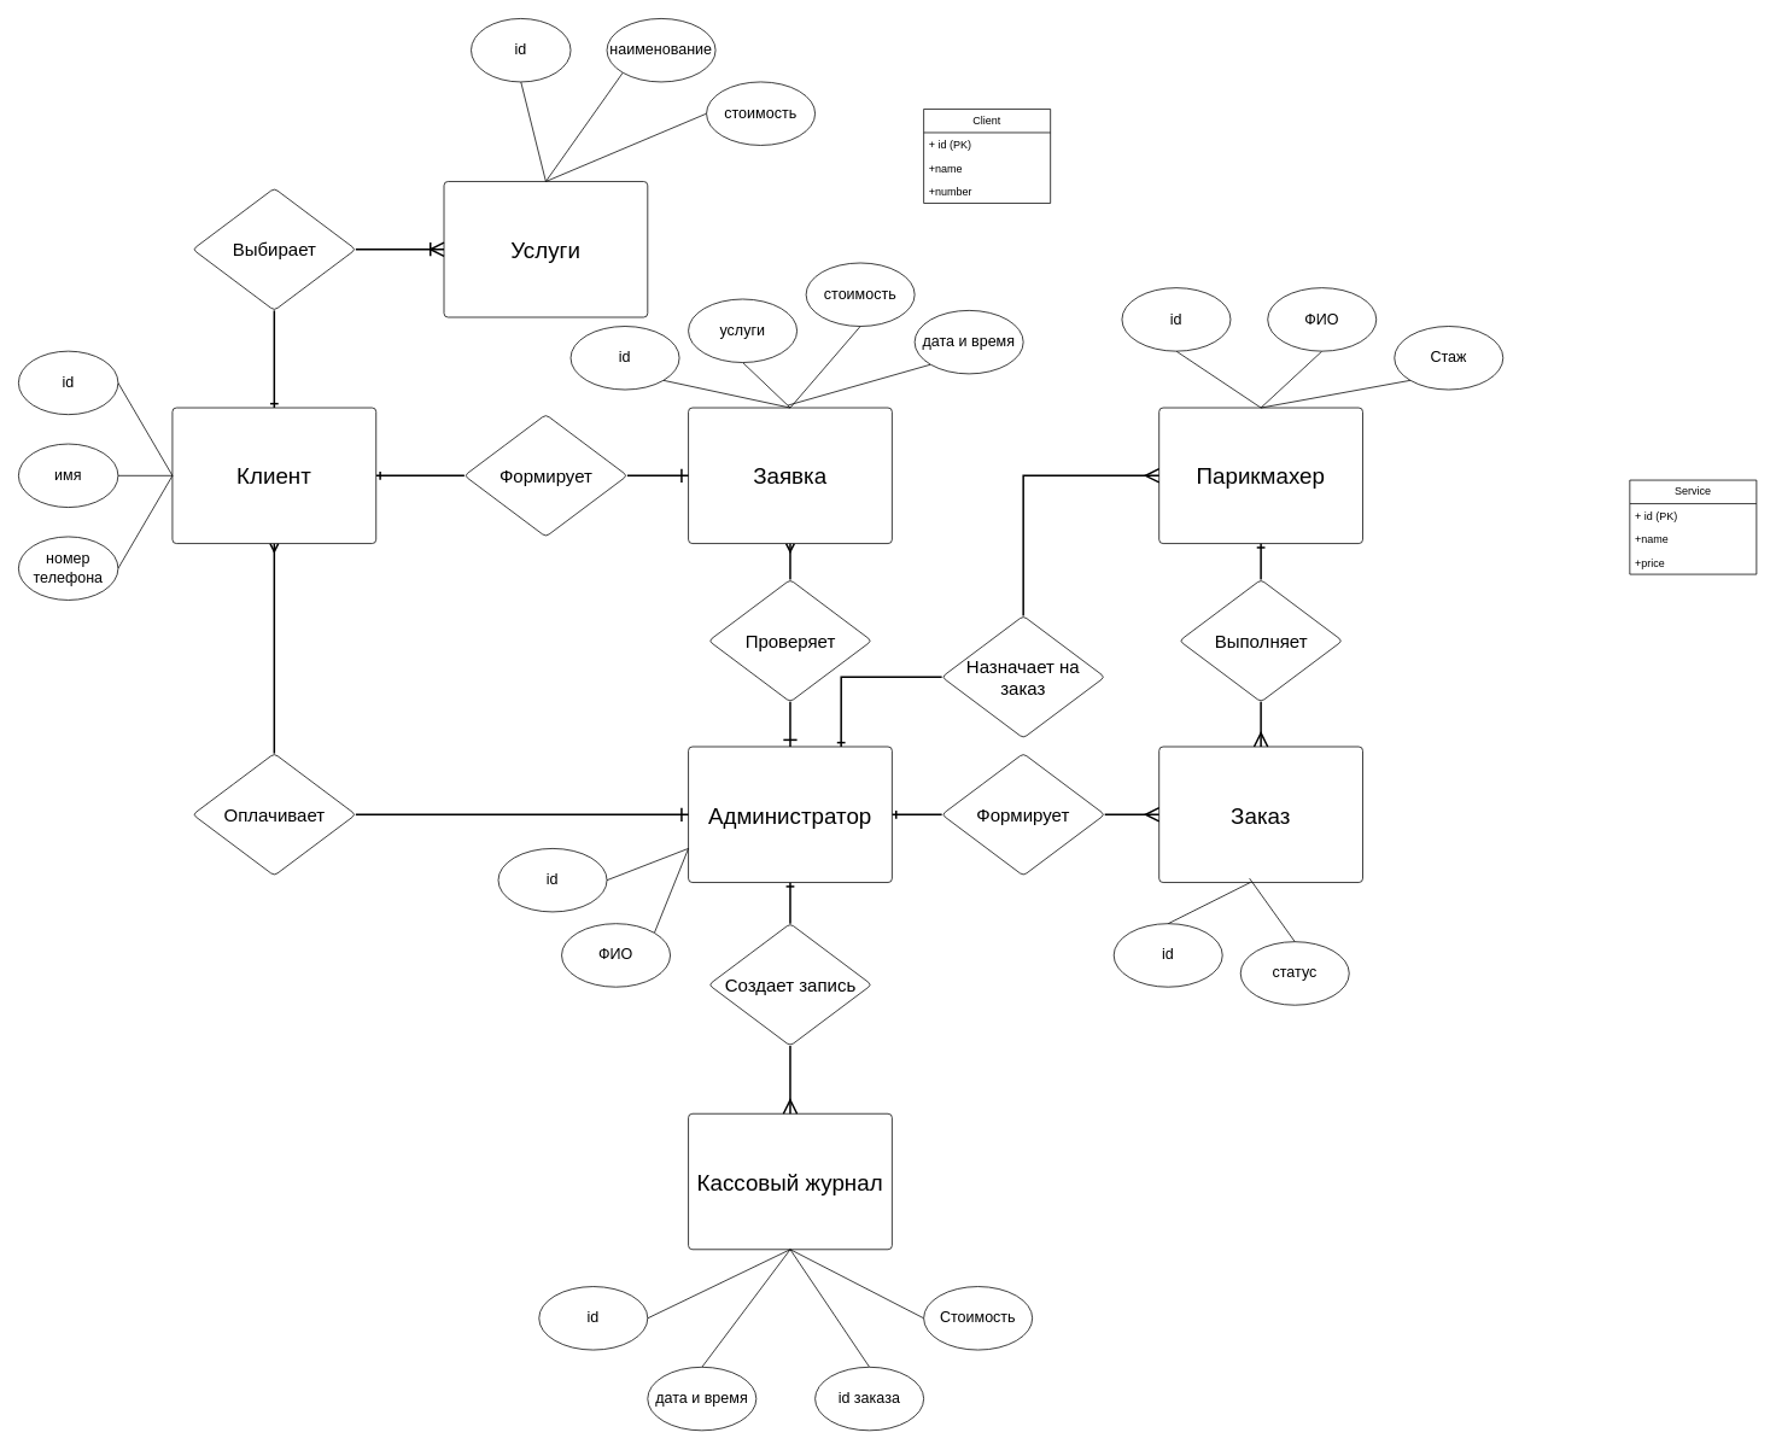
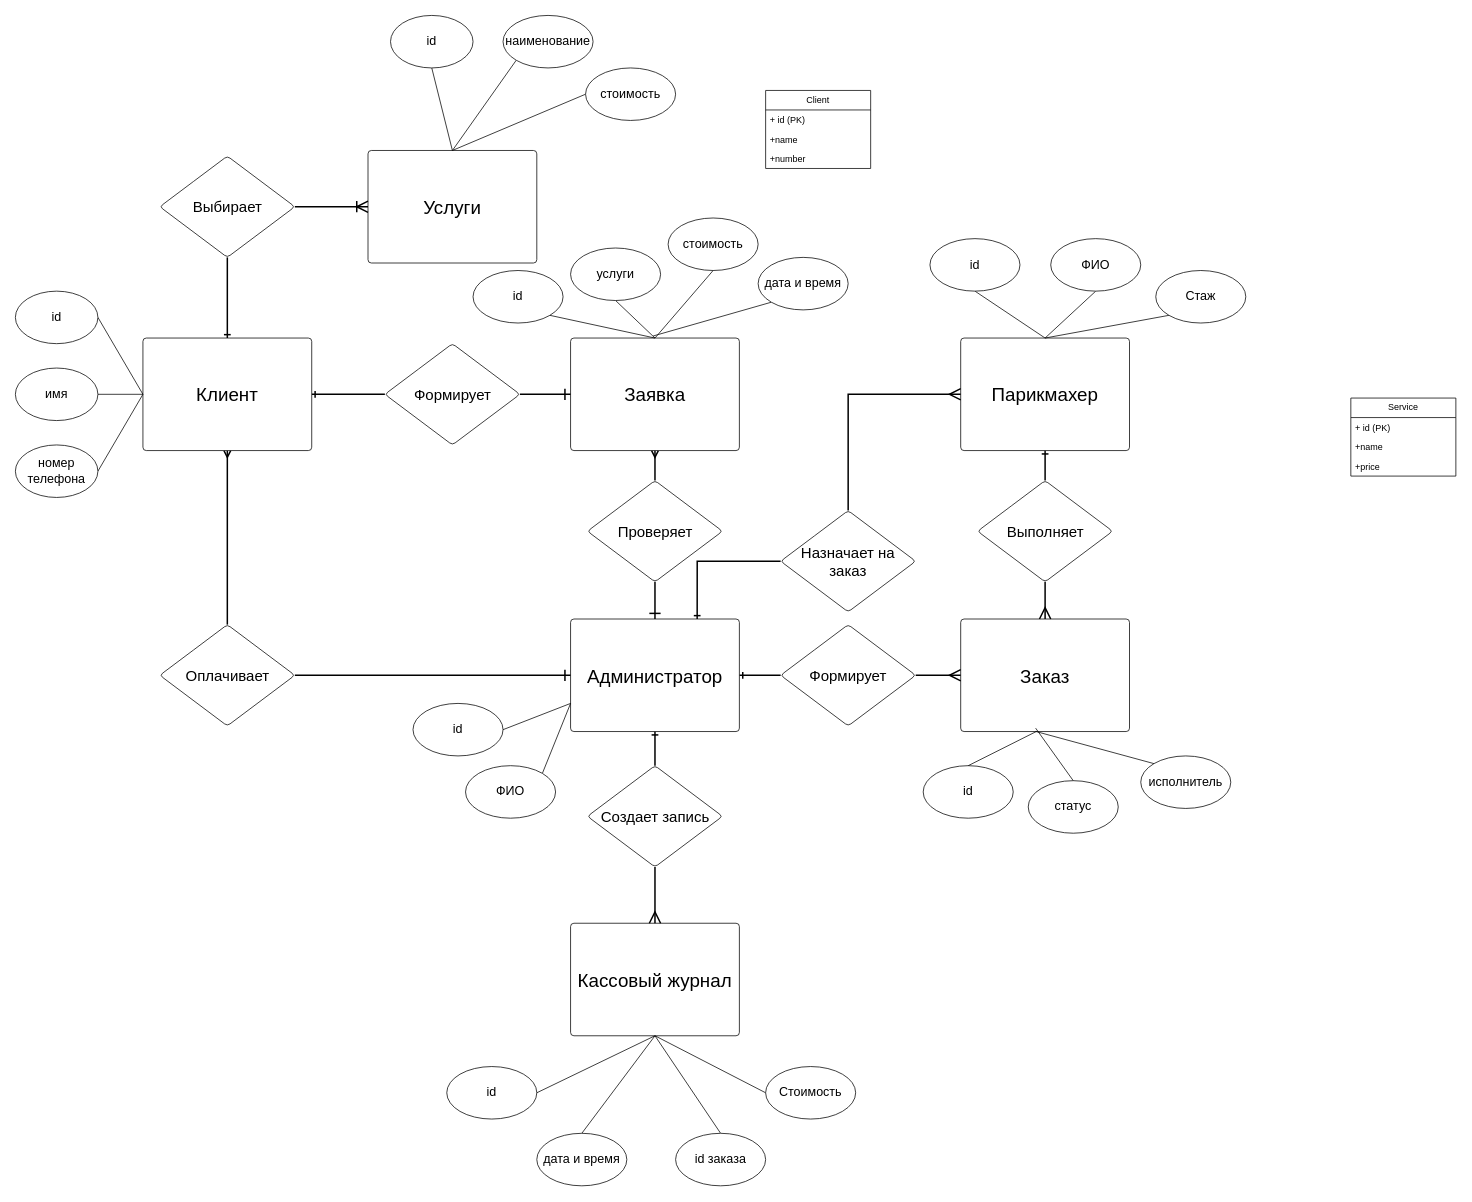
+ <mxCell id="56" style="edgeStyle=none;rounded=0;orthogonalLoop=1;jettySize=auto;html=1;exitX=0;exitY=0;exitDx=0;exitDy=0;entryX=0.444;entryY=0.999;entryDx=0;entryDy=0;entryPerimeter=0;endArrow=none;endFill=0;" parent="1" source="50" target="16" edge="1"><mxGeometry relative="1" as="geometry" /></mxCell>
+ <mxCell id="50" value="исполнитель" style="html=1;overflow=block;blockSpacing=1;whiteSpace=wrap;ellipse;fontSize=16.7;spacing=3.8;rounded=1;absoluteArcSize=1;arcSize=9;strokeWidth=NaN;lucidId=~3k.LUvK5Pi4;" parent="1" vertex="1"><mxGeometry x="1520" y="1007" width="120" height="70" as="geometry" /></mxCell>
